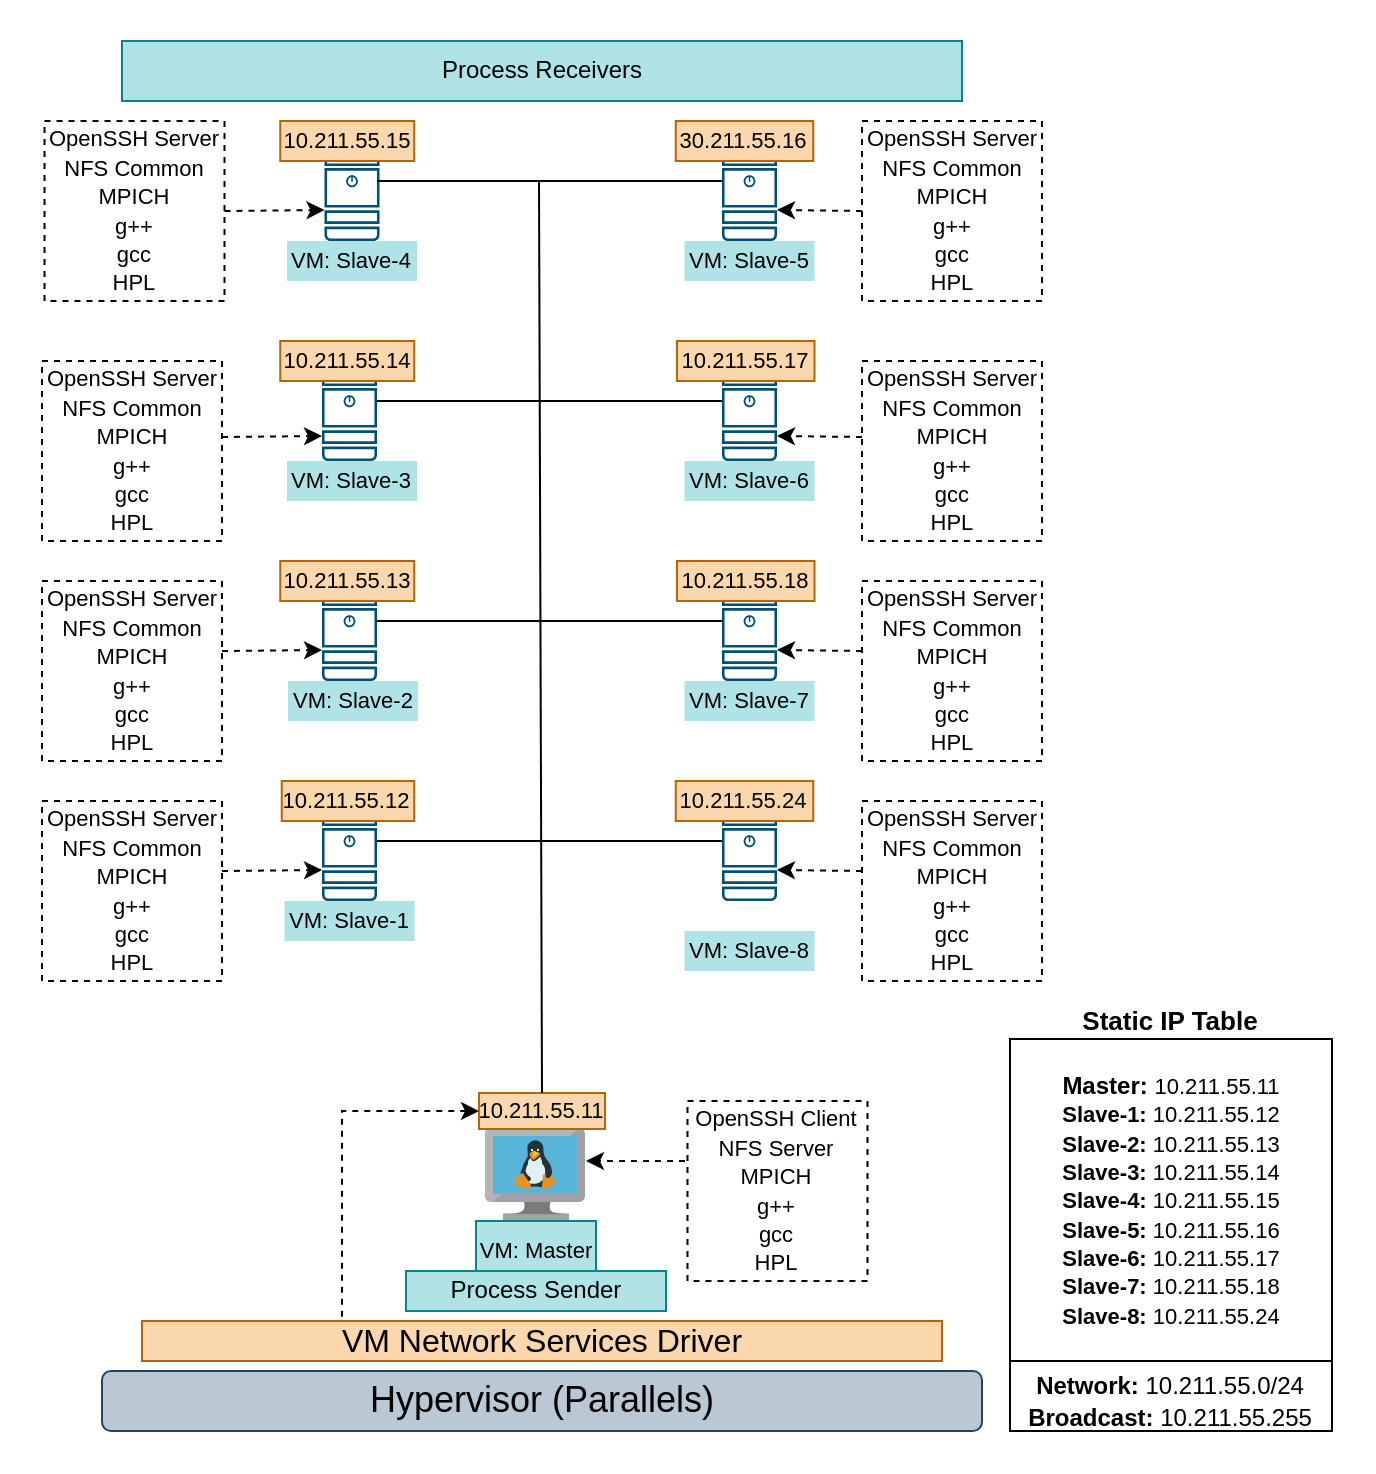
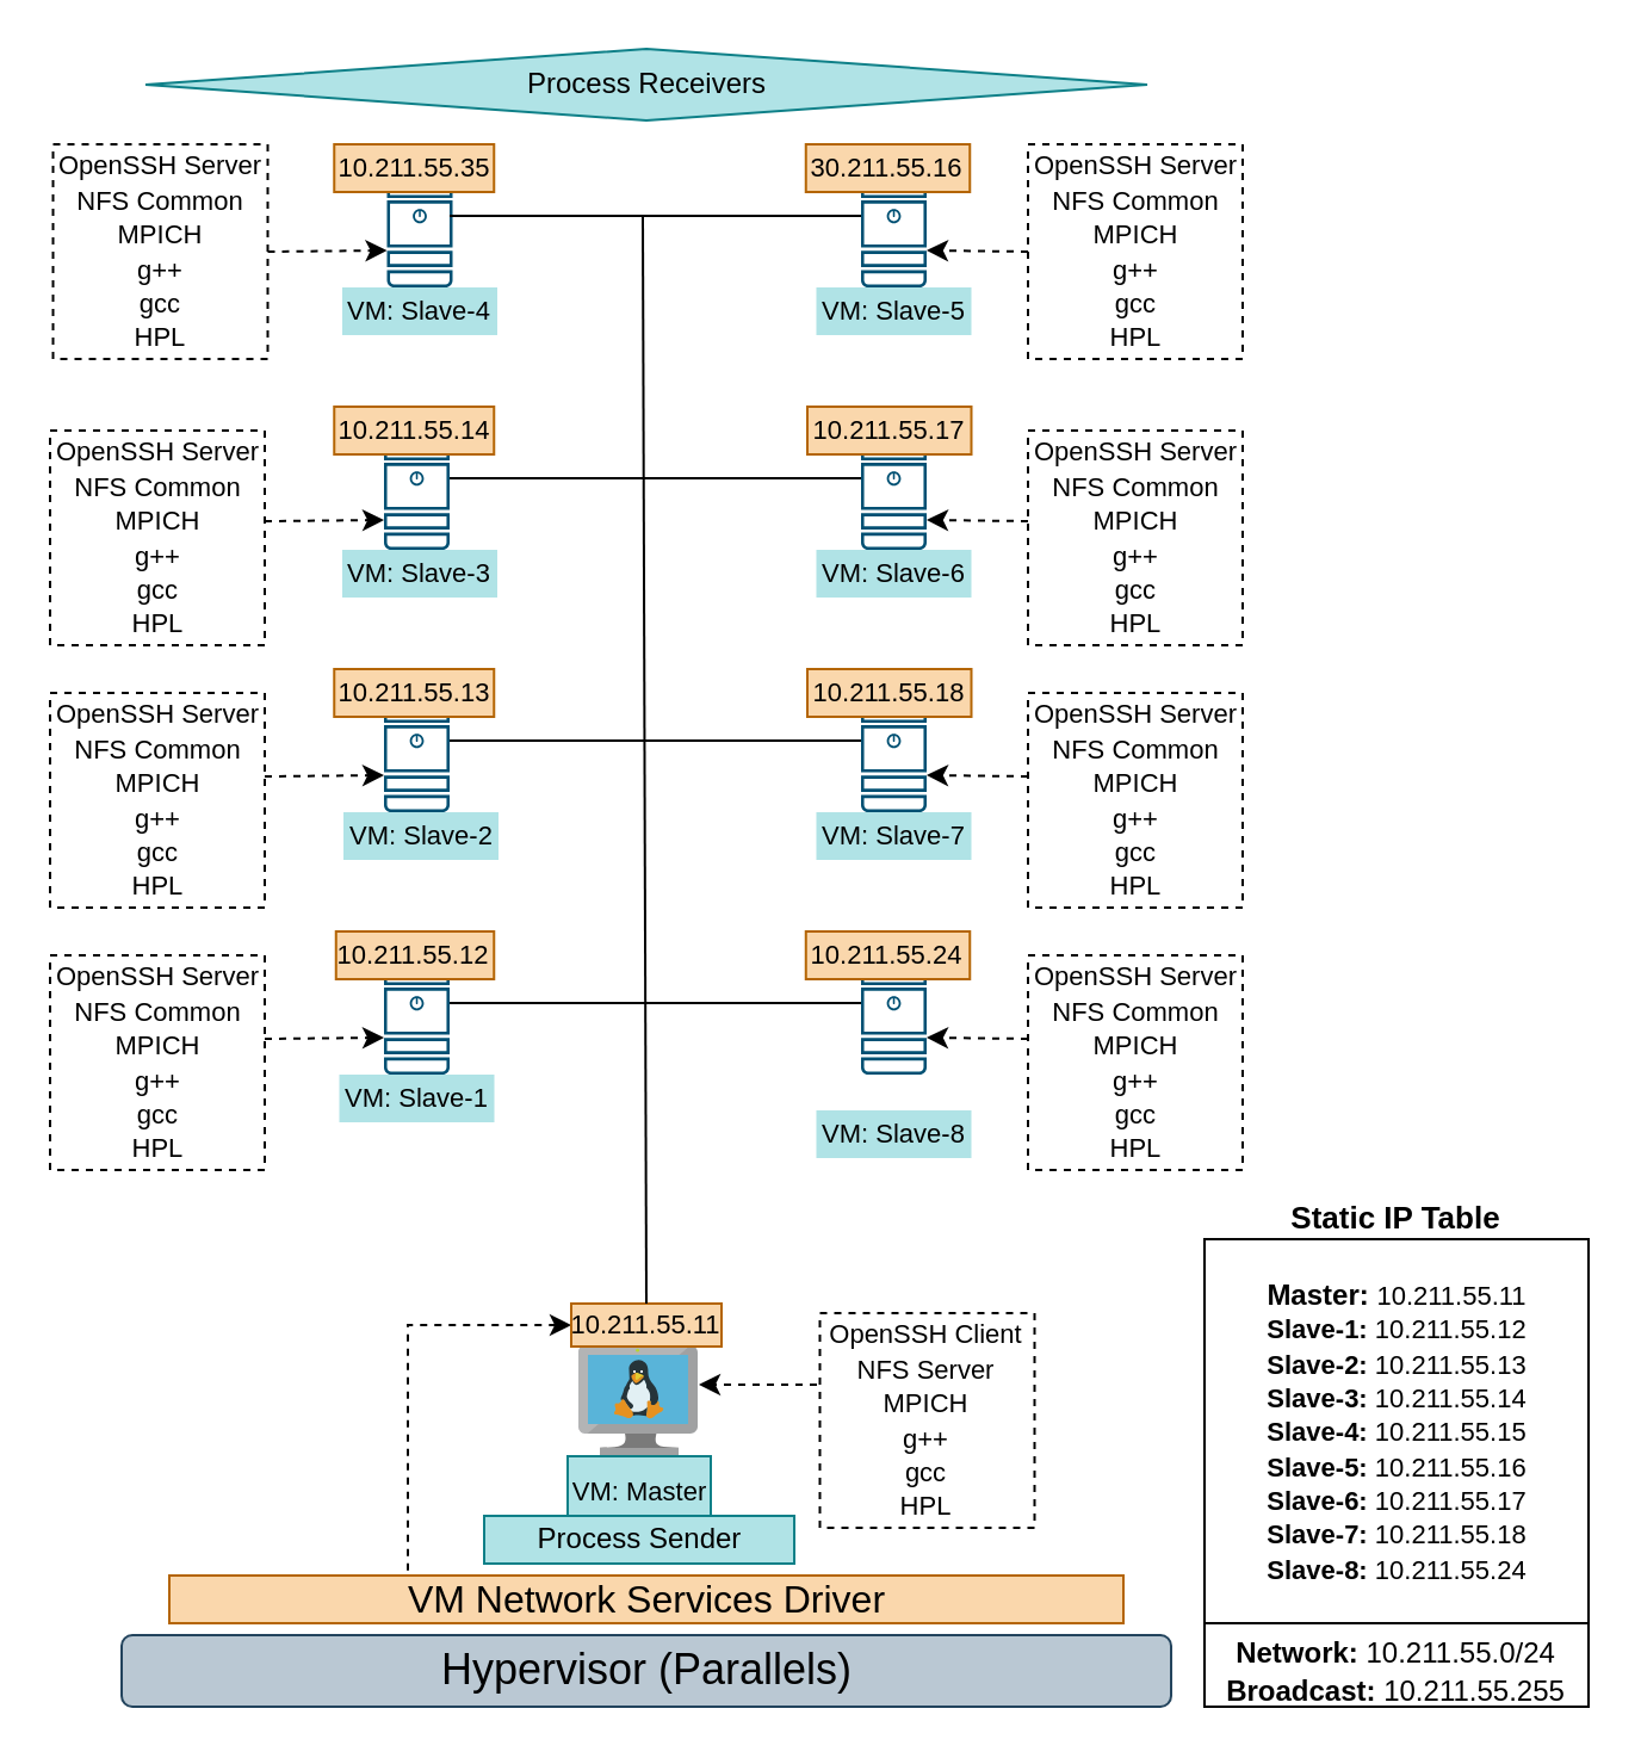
- <mxCell id="46" value="&lt;font style=&quot;font-size: 12px&quot;&gt;Process Receivers&lt;/font&gt;" style="rounded=0;whiteSpace=wrap;html=1;fontSize=11;fillColor=#b0e3e6;strokeColor=#0e8088;" vertex="1" parent="1"><mxGeometry x="60.5" y="20" width="420" height="30" as="geometry" /></mxCell>
+ <mxCell id="46" value="&lt;font style=&quot;font-size: 12px&quot;&gt;Process Receivers&lt;/font&gt;" style="rhombus;whiteSpace=wrap;html=1;fontSize=11;fillColor=#b0e3e6;strokeColor=#0e8088;" vertex="1" parent="1"><mxGeometry x="60.5" y="20" width="420" height="30" as="geometry" /></mxCell>
- <mxCell id="36" value="10.211.55.15" style="text;html=1;strokeColor=#b46504;fillColor=#fad7ac;align=center;verticalAlign=middle;whiteSpace=wrap;rounded=0;fontSize=11;" vertex="1" parent="1"><mxGeometry x="139.63" y="60" width="67" height="20" as="geometry" /></mxCell>
+ <mxCell id="36" value="10.211.55.35" style="text;html=1;strokeColor=#b46504;fillColor=#fad7ac;align=center;verticalAlign=middle;whiteSpace=wrap;rounded=0;fontSize=11;" vertex="1" parent="1"><mxGeometry x="139.63" y="60" width="67" height="20" as="geometry" /></mxCell>
